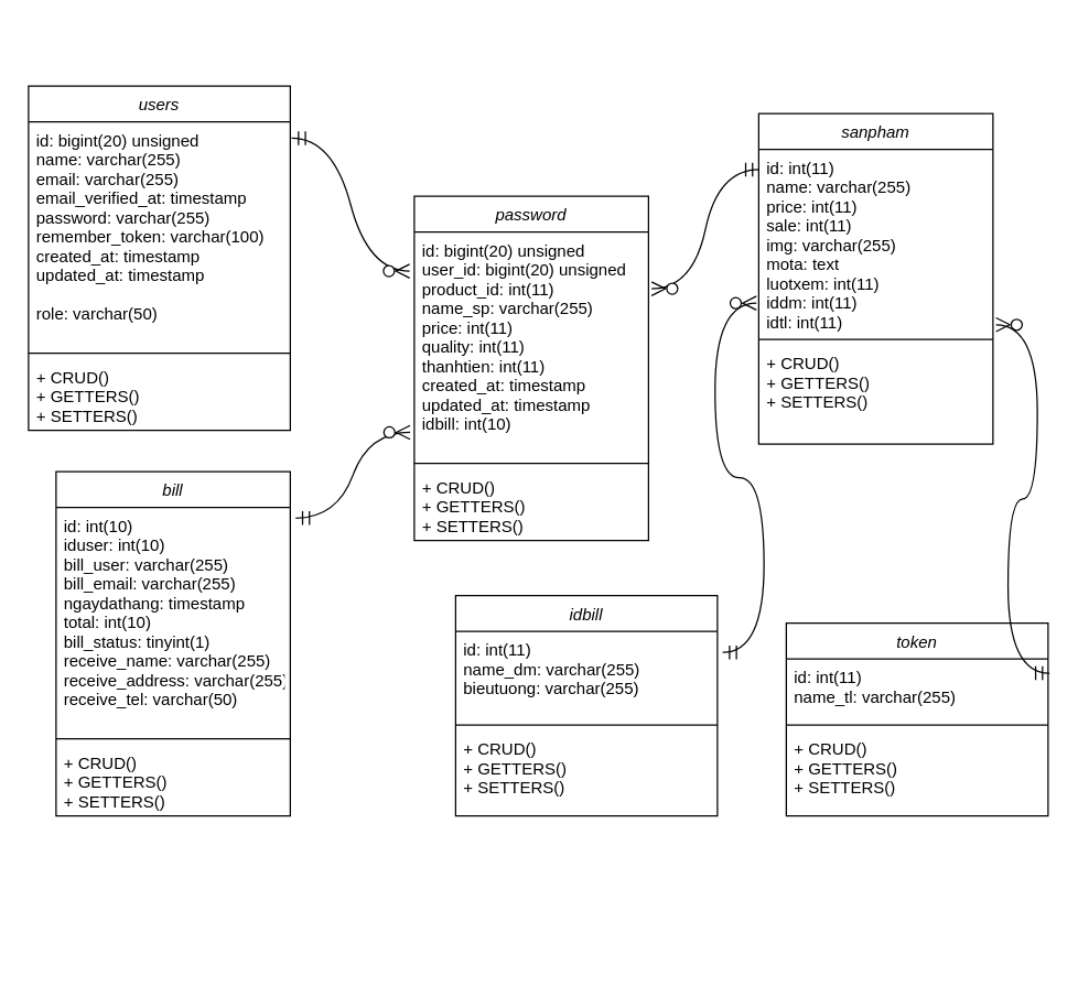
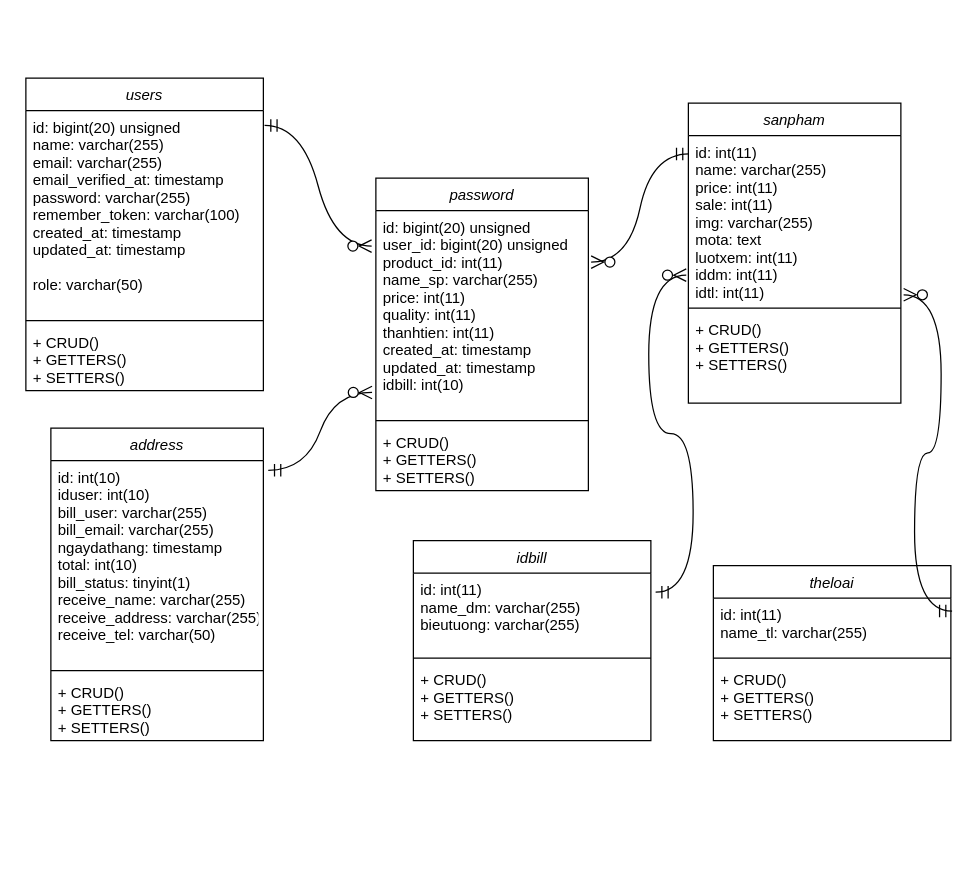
- <mxCell id="14" value="bill" style="swimlane;fontStyle=2;align=center;verticalAlign=top;childLayout=stackLayout;horizontal=1;startSize=26;horizontalStack=0;resizeParent=1;resizeLast=0;collapsible=1;marginBottom=0;rounded=0;shadow=0;strokeWidth=1;" vertex="1" parent="1"><mxGeometry x="40" y="342" width="170" height="250" as="geometry"><mxRectangle x="230" y="140" width="160" height="26" as="alternateBounds" /></mxGeometry></mxCell>
+ <mxCell id="14" value="address" style="swimlane;fontStyle=2;align=center;verticalAlign=top;childLayout=stackLayout;horizontal=1;startSize=26;horizontalStack=0;resizeParent=1;resizeLast=0;collapsible=1;marginBottom=0;rounded=0;shadow=0;strokeWidth=1;" vertex="1" parent="1"><mxGeometry x="40" y="342" width="170" height="250" as="geometry"><mxRectangle x="230" y="140" width="160" height="26" as="alternateBounds" /></mxGeometry></mxCell>
- <mxCell id="18" value="token" style="swimlane;fontStyle=2;align=center;verticalAlign=top;childLayout=stackLayout;horizontal=1;startSize=26;horizontalStack=0;resizeParent=1;resizeLast=0;collapsible=1;marginBottom=0;rounded=0;shadow=0;strokeWidth=1;" vertex="1" parent="1"><mxGeometry x="570" y="452" width="190" height="140" as="geometry"><mxRectangle x="230" y="140" width="160" height="26" as="alternateBounds" /></mxGeometry></mxCell>
+ <mxCell id="18" value="theloai" style="swimlane;fontStyle=2;align=center;verticalAlign=top;childLayout=stackLayout;horizontal=1;startSize=26;horizontalStack=0;resizeParent=1;resizeLast=0;collapsible=1;marginBottom=0;rounded=0;shadow=0;strokeWidth=1;" vertex="1" parent="1"><mxGeometry x="570" y="452" width="190" height="140" as="geometry"><mxRectangle x="230" y="140" width="160" height="26" as="alternateBounds" /></mxGeometry></mxCell>
